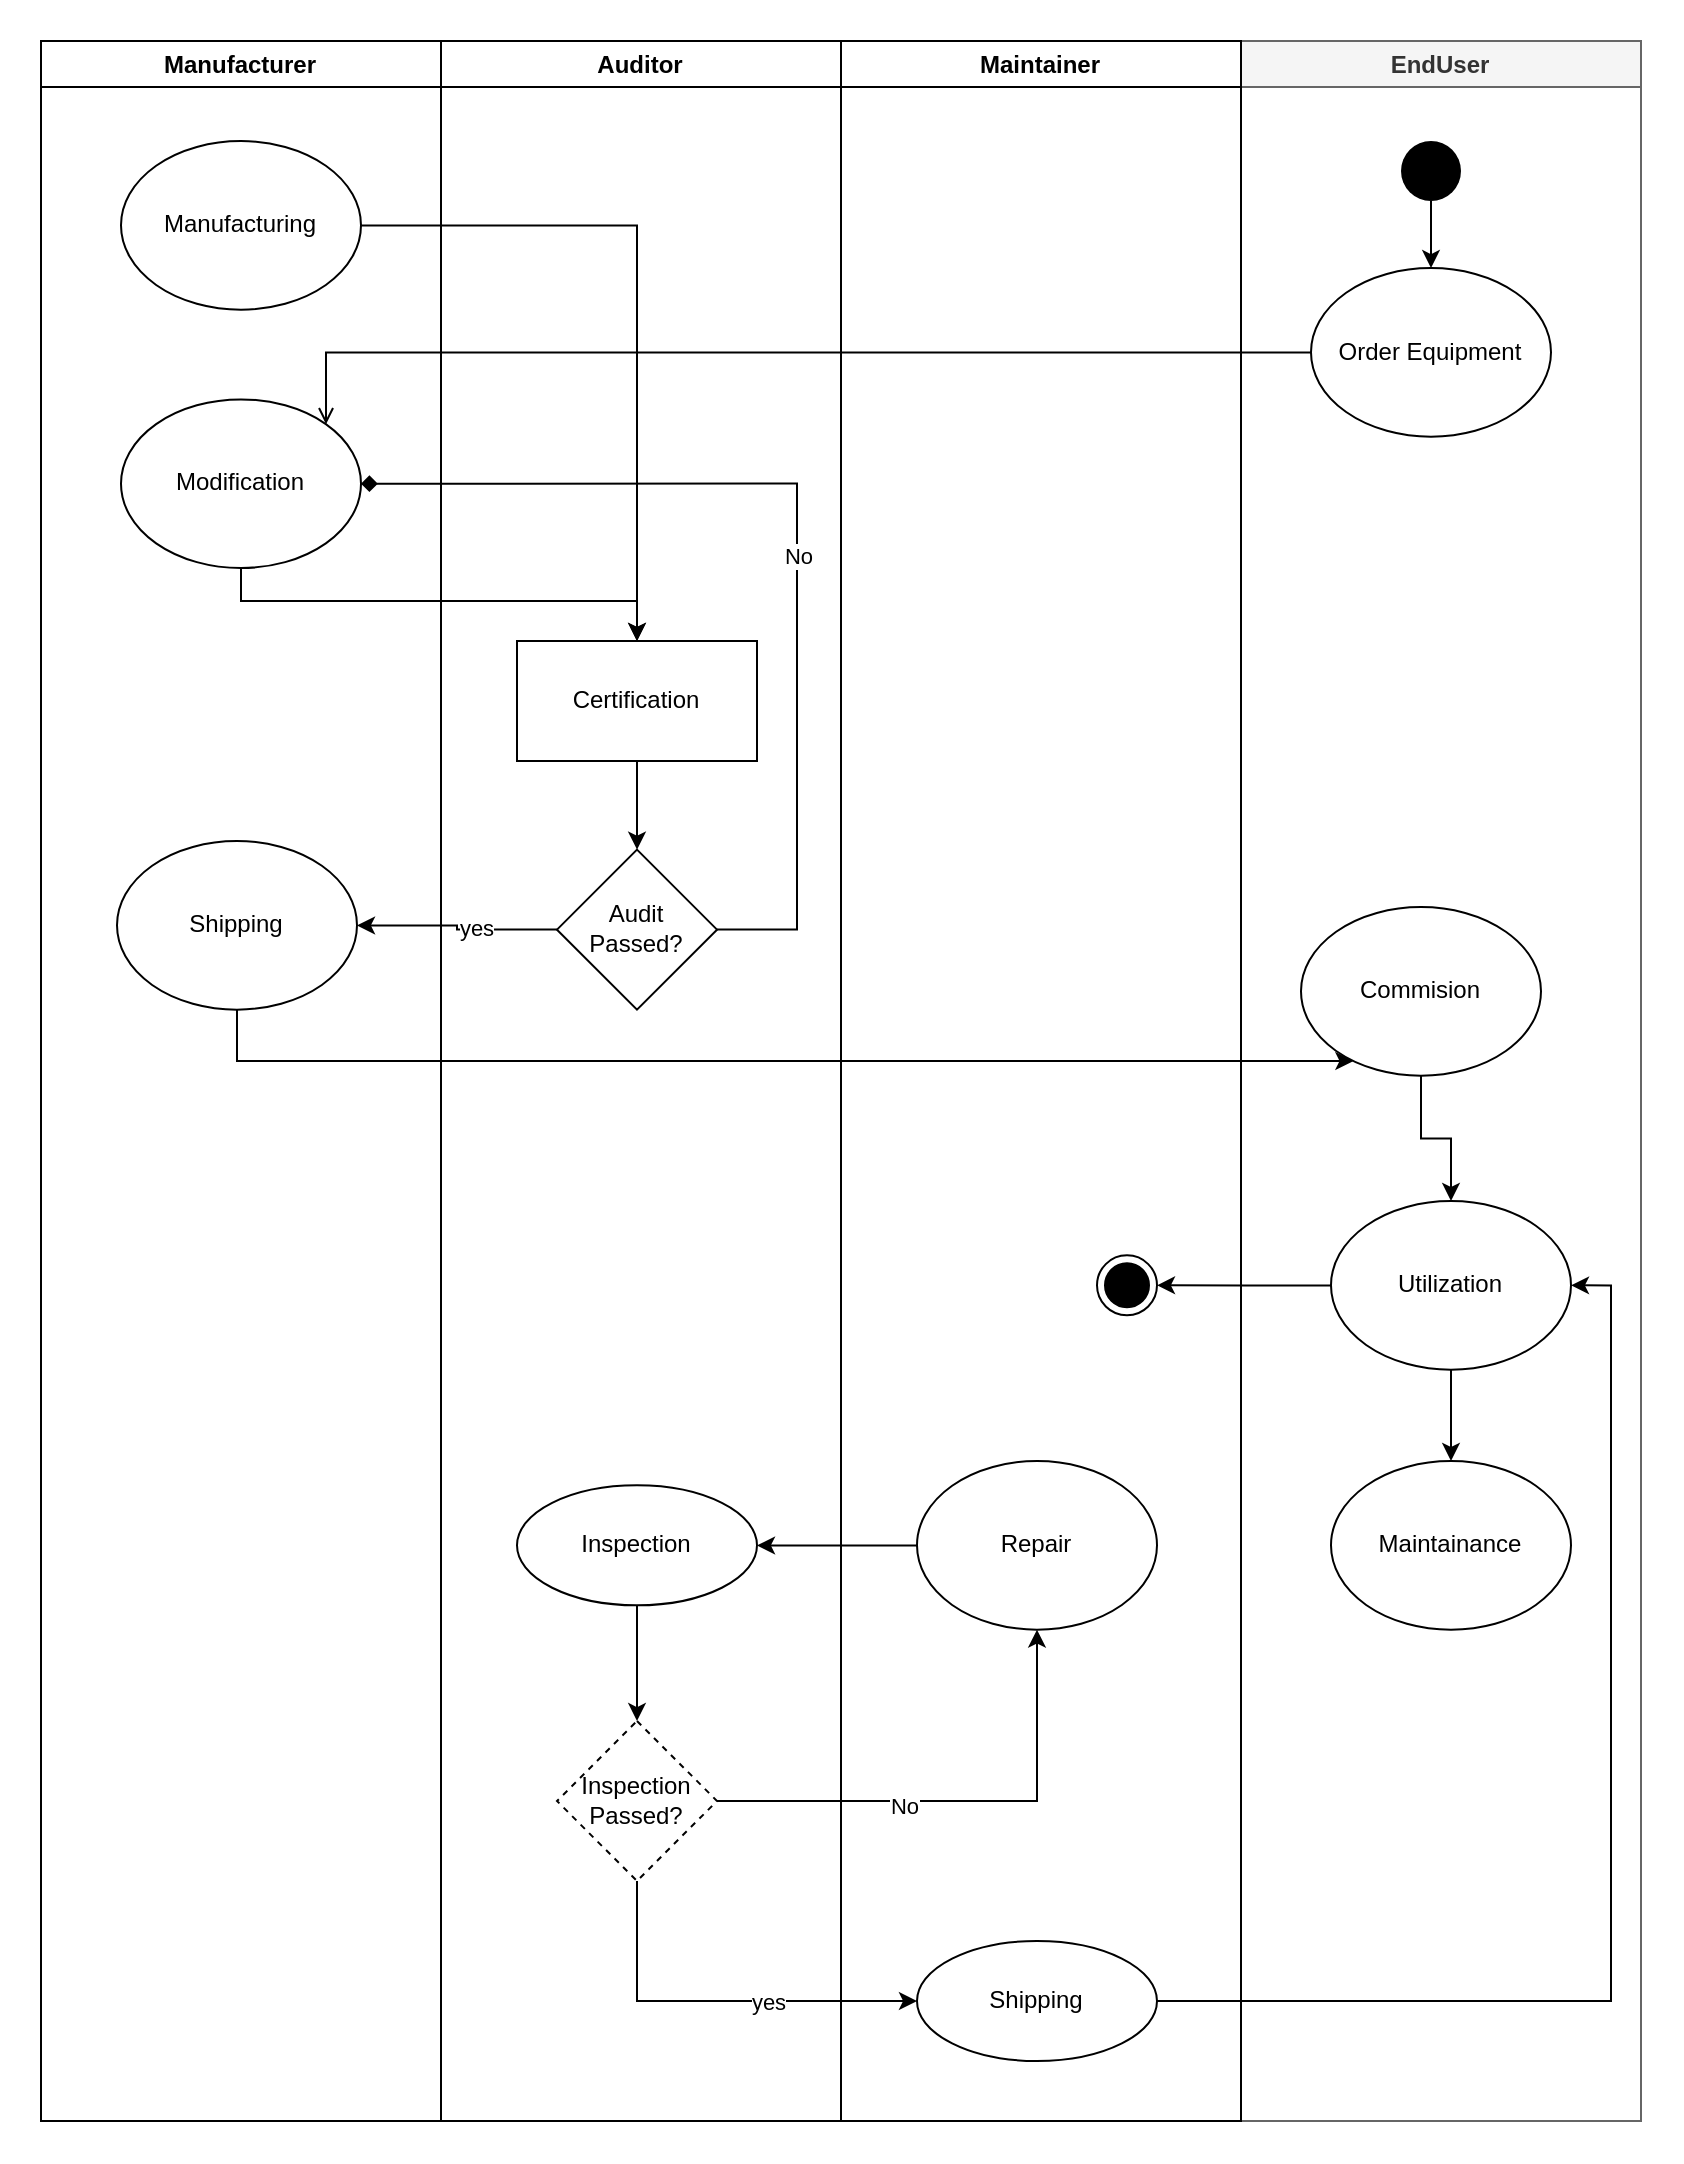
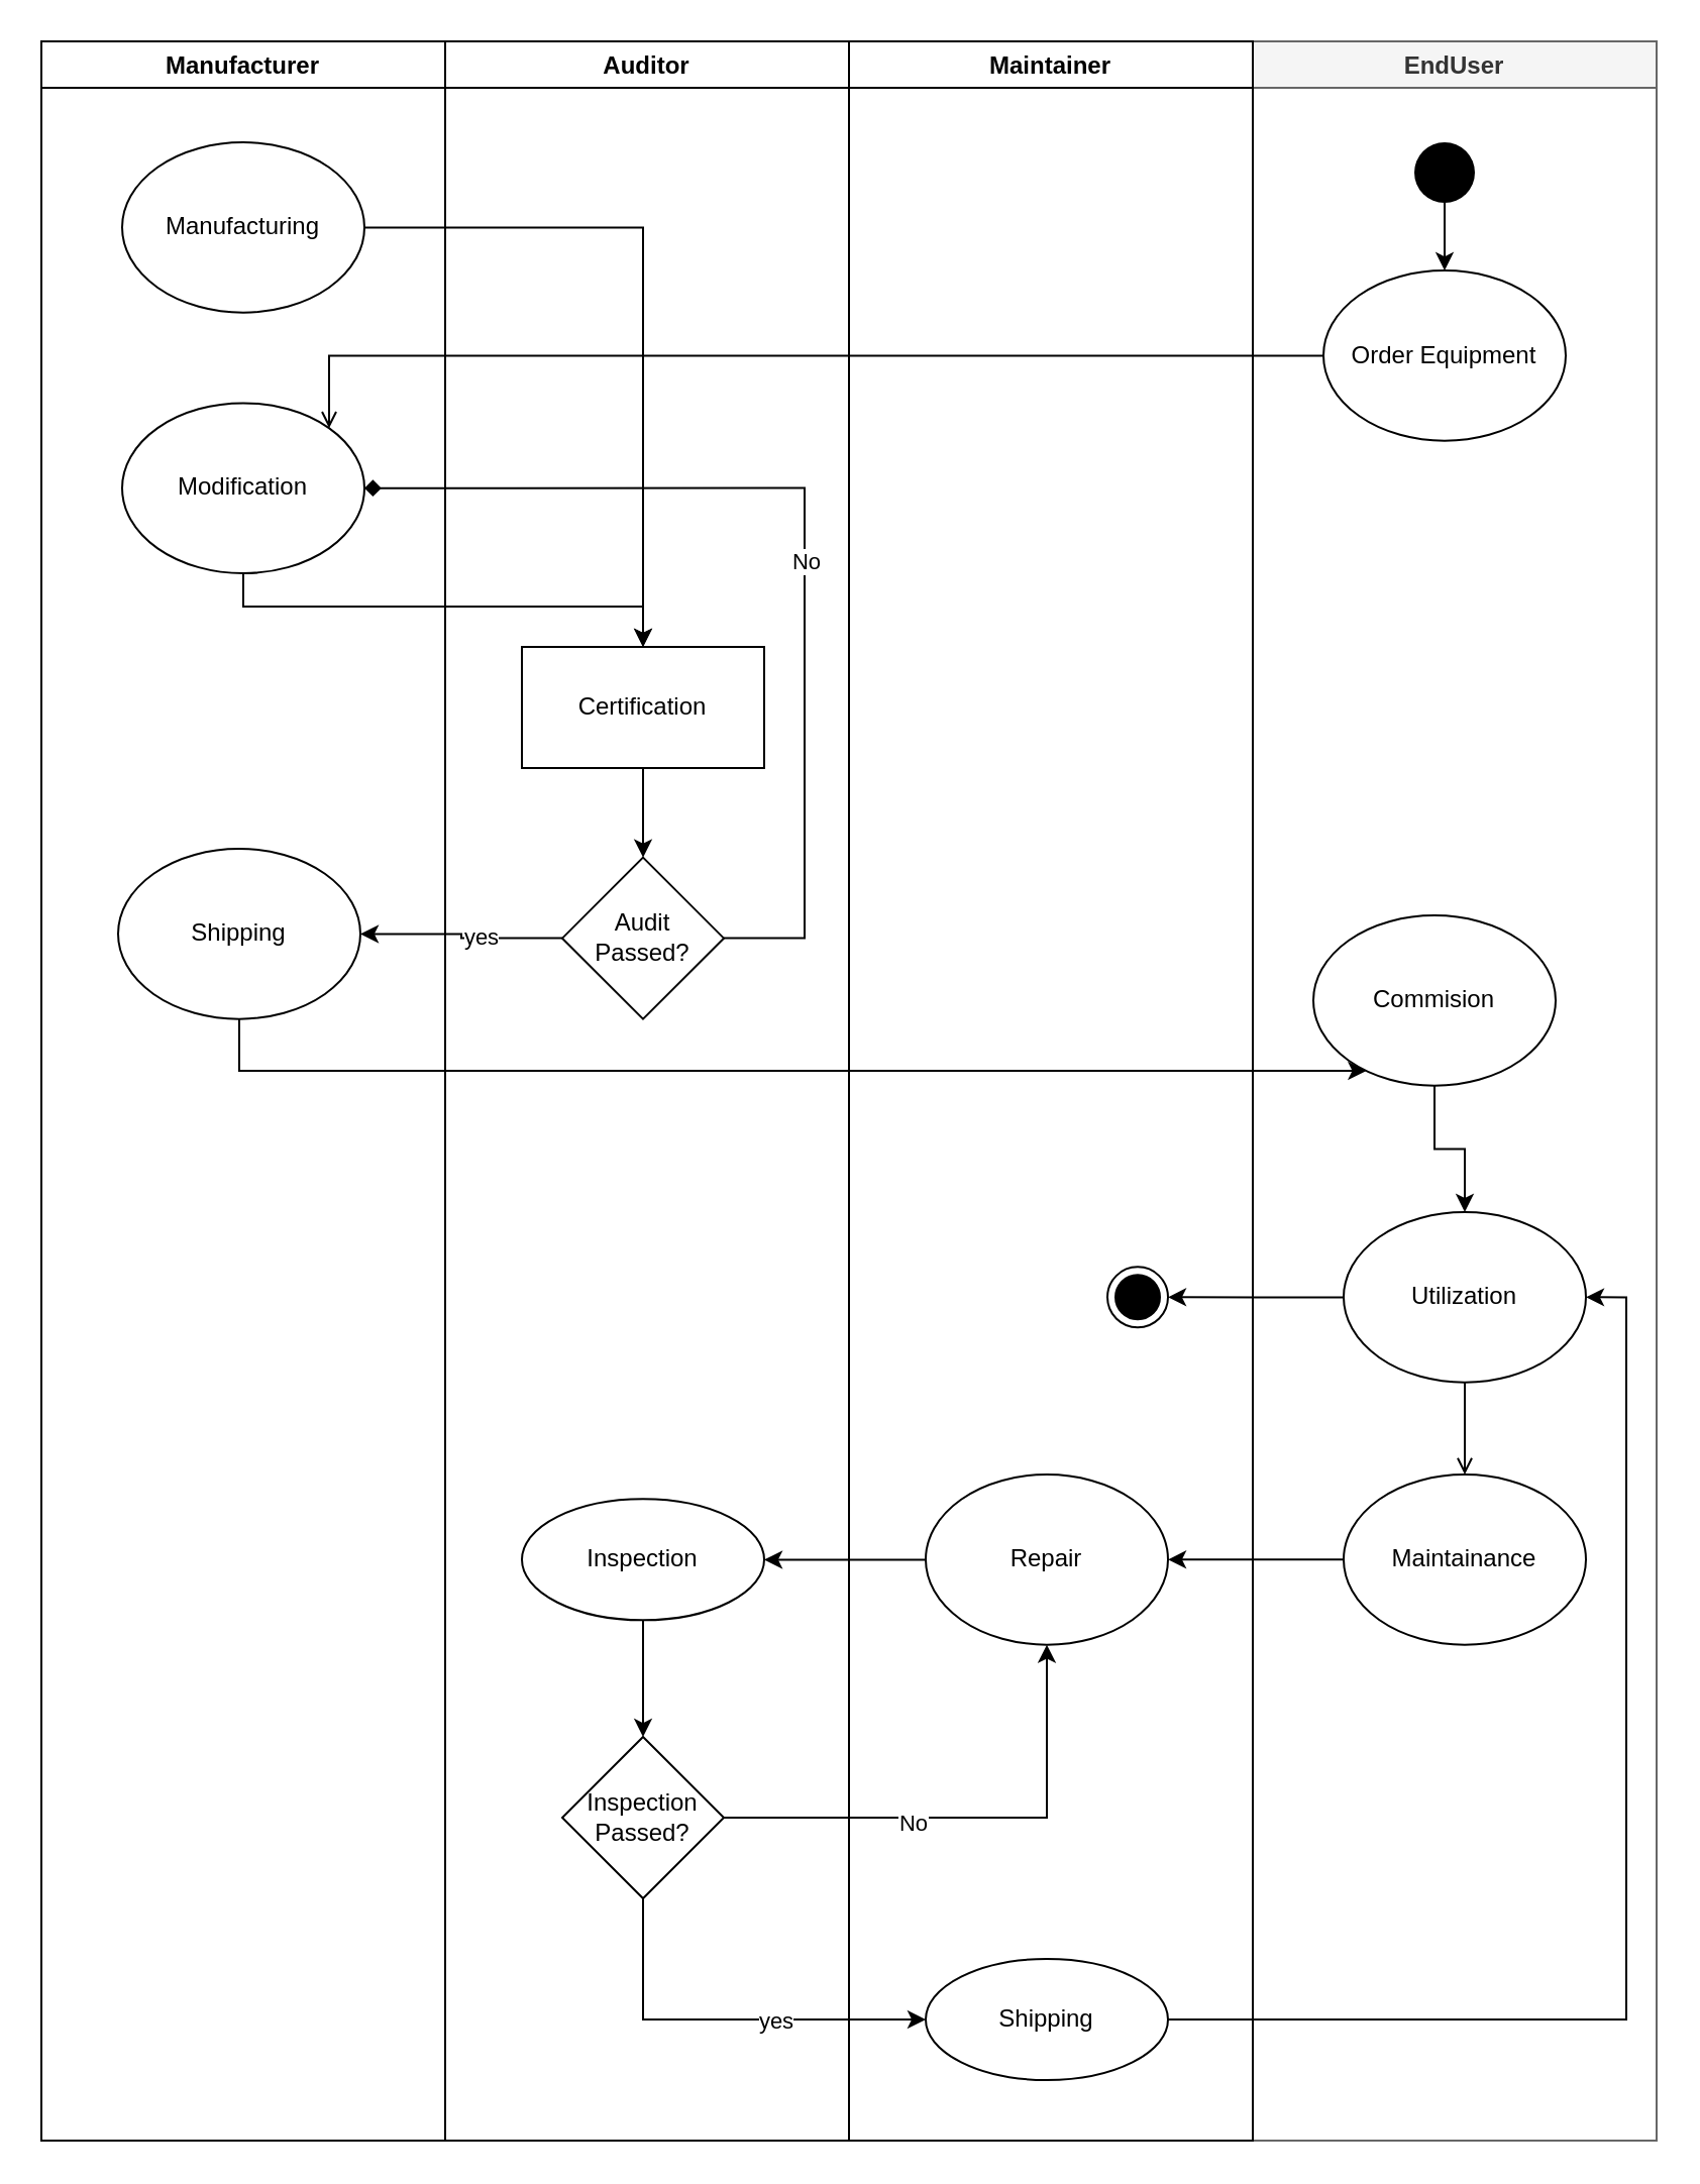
- <mxCell id="16" value="" style="edgeStyle=orthogonalEdgeStyle;rounded=0;orthogonalLoop=1;jettySize=auto;html=1;" parent="8" source="17" target="11" edge="1"><mxGeometry relative="1" as="geometry" /></mxCell>
+ <mxCell id="16" value="" style="edgeStyle=orthogonalEdgeStyle;rounded=0;orthogonalLoop=1;jettySize=auto;html=1;endArrow=open;" parent="8" source="17" target="11" edge="1"><mxGeometry relative="1" as="geometry" /></mxCell>
+ <mxCell id="13" value="" style="edgeStyle=orthogonalEdgeStyle;rounded=0;orthogonalLoop=1;jettySize=auto;html=1;" parent="8" source="11" target="12" edge="1"><mxGeometry relative="1" as="geometry" /></mxCell>
- <mxCell id="9" value="Inspection&lt;br&gt;Passed?" style="rhombus;whiteSpace=wrap;html=1;dashed=1;" parent="8" vertex="1"><mxGeometry x="-342" y="840.004" width="80" height="80" as="geometry" /></mxCell>
+ <mxCell id="9" value="Inspection&lt;br&gt;Passed?" style="rhombus;whiteSpace=wrap;html=1;" parent="8" vertex="1"><mxGeometry x="-342" y="840.004" width="80" height="80" as="geometry" /></mxCell>
